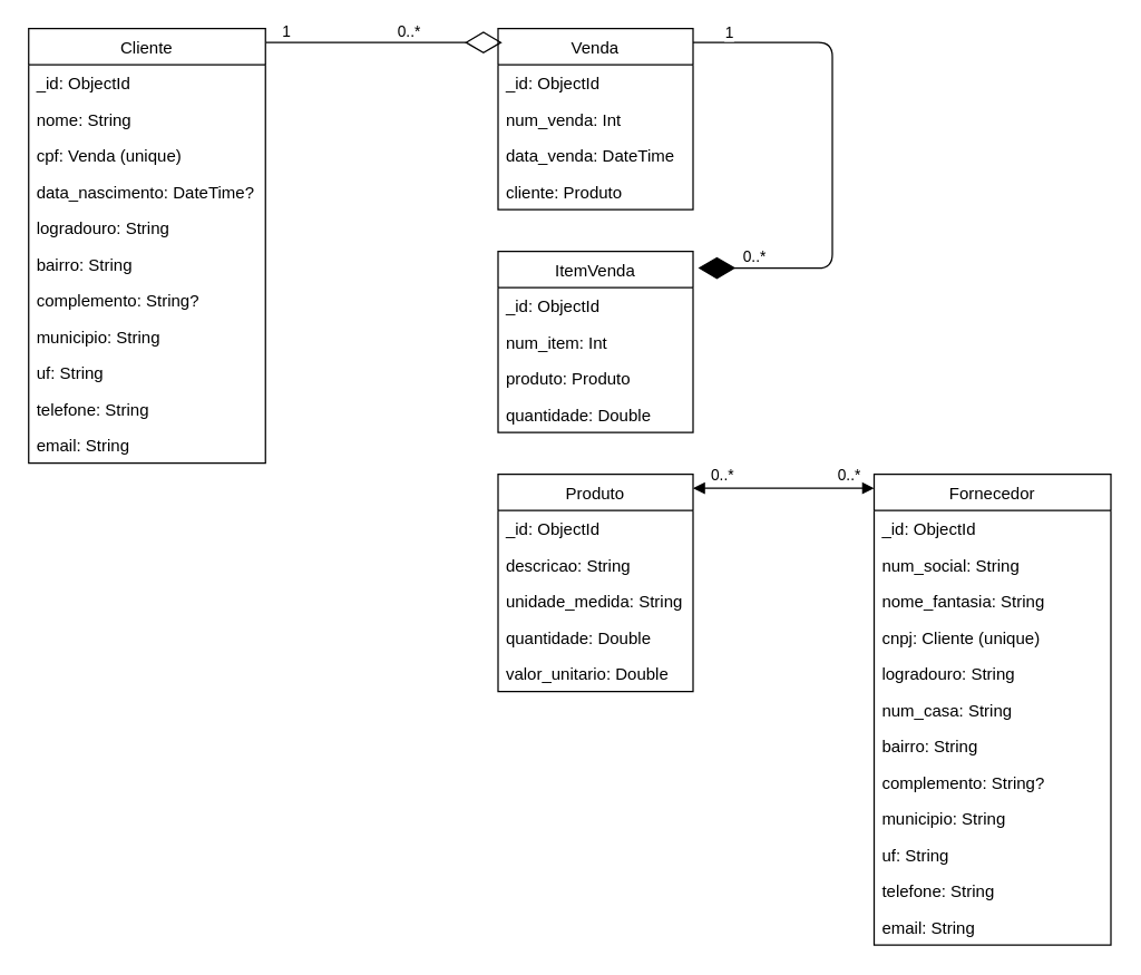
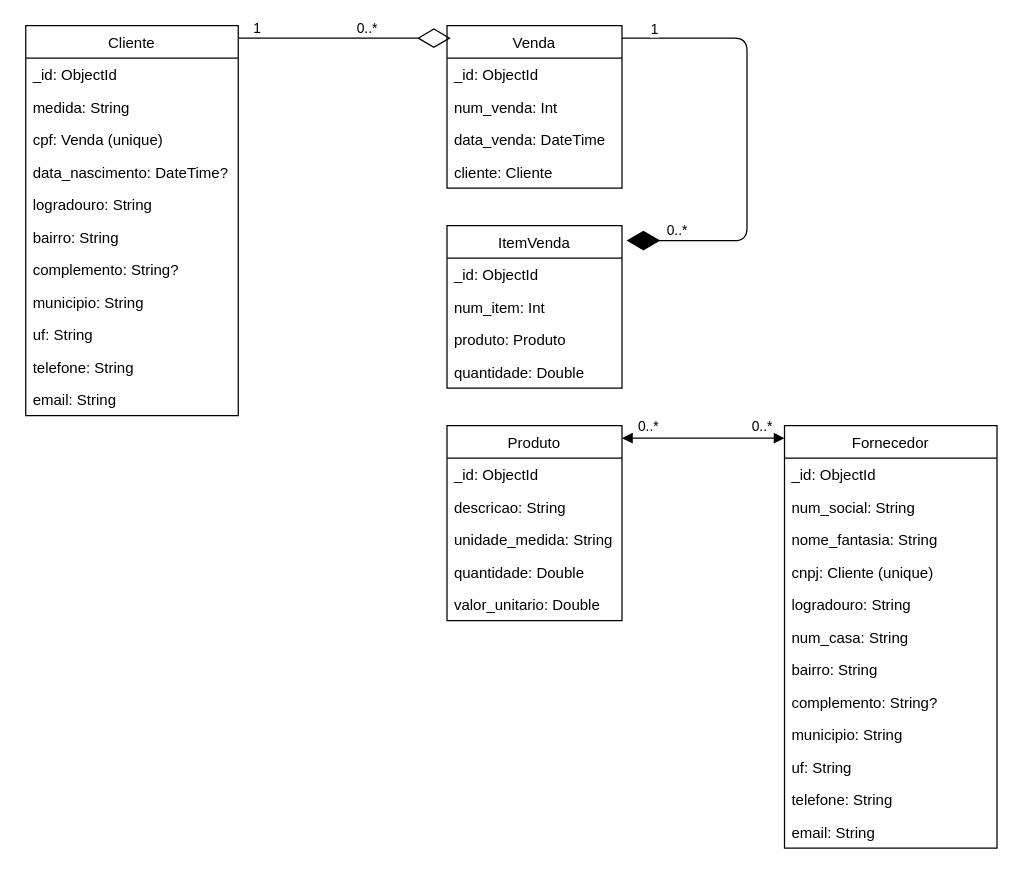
- <mxCell id="4" value="nome: String" style="text;strokeColor=none;fillColor=none;align=left;verticalAlign=top;spacingLeft=4;spacingRight=4;overflow=hidden;rotatable=0;points=[[0,0.5],[1,0.5]];portConstraint=eastwest;" vertex="1" parent="2"><mxGeometry y="52" width="170" height="26" as="geometry" /></mxCell>
+ <mxCell id="4" value="medida: String" style="text;strokeColor=none;fillColor=none;align=left;verticalAlign=top;spacingLeft=4;spacingRight=4;overflow=hidden;rotatable=0;points=[[0,0.5],[1,0.5]];portConstraint=eastwest;" vertex="1" parent="2"><mxGeometry y="52" width="170" height="26" as="geometry" /></mxCell>
- <mxCell id="18" value="cliente: Produto" style="text;strokeColor=none;fillColor=none;align=left;verticalAlign=top;spacingLeft=4;spacingRight=4;overflow=hidden;rotatable=0;points=[[0,0.5],[1,0.5]];portConstraint=eastwest;" vertex="1" parent="14"><mxGeometry y="104" width="140" height="26" as="geometry" /></mxCell>
+ <mxCell id="18" value="cliente: Cliente" style="text;strokeColor=none;fillColor=none;align=left;verticalAlign=top;spacingLeft=4;spacingRight=4;overflow=hidden;rotatable=0;points=[[0,0.5],[1,0.5]];portConstraint=eastwest;" vertex="1" parent="14"><mxGeometry y="104" width="140" height="26" as="geometry" /></mxCell>
